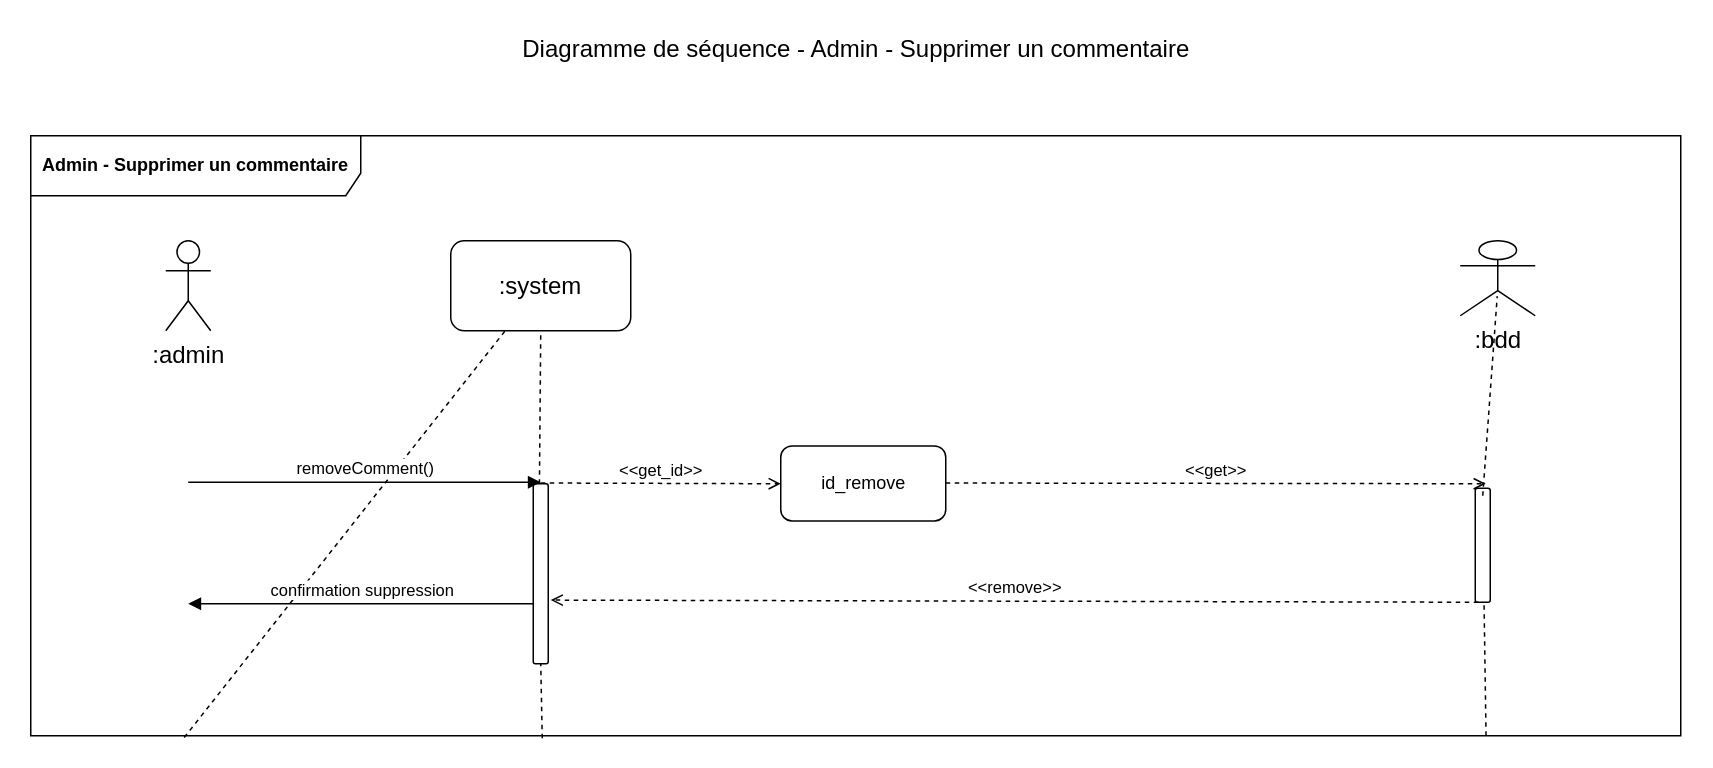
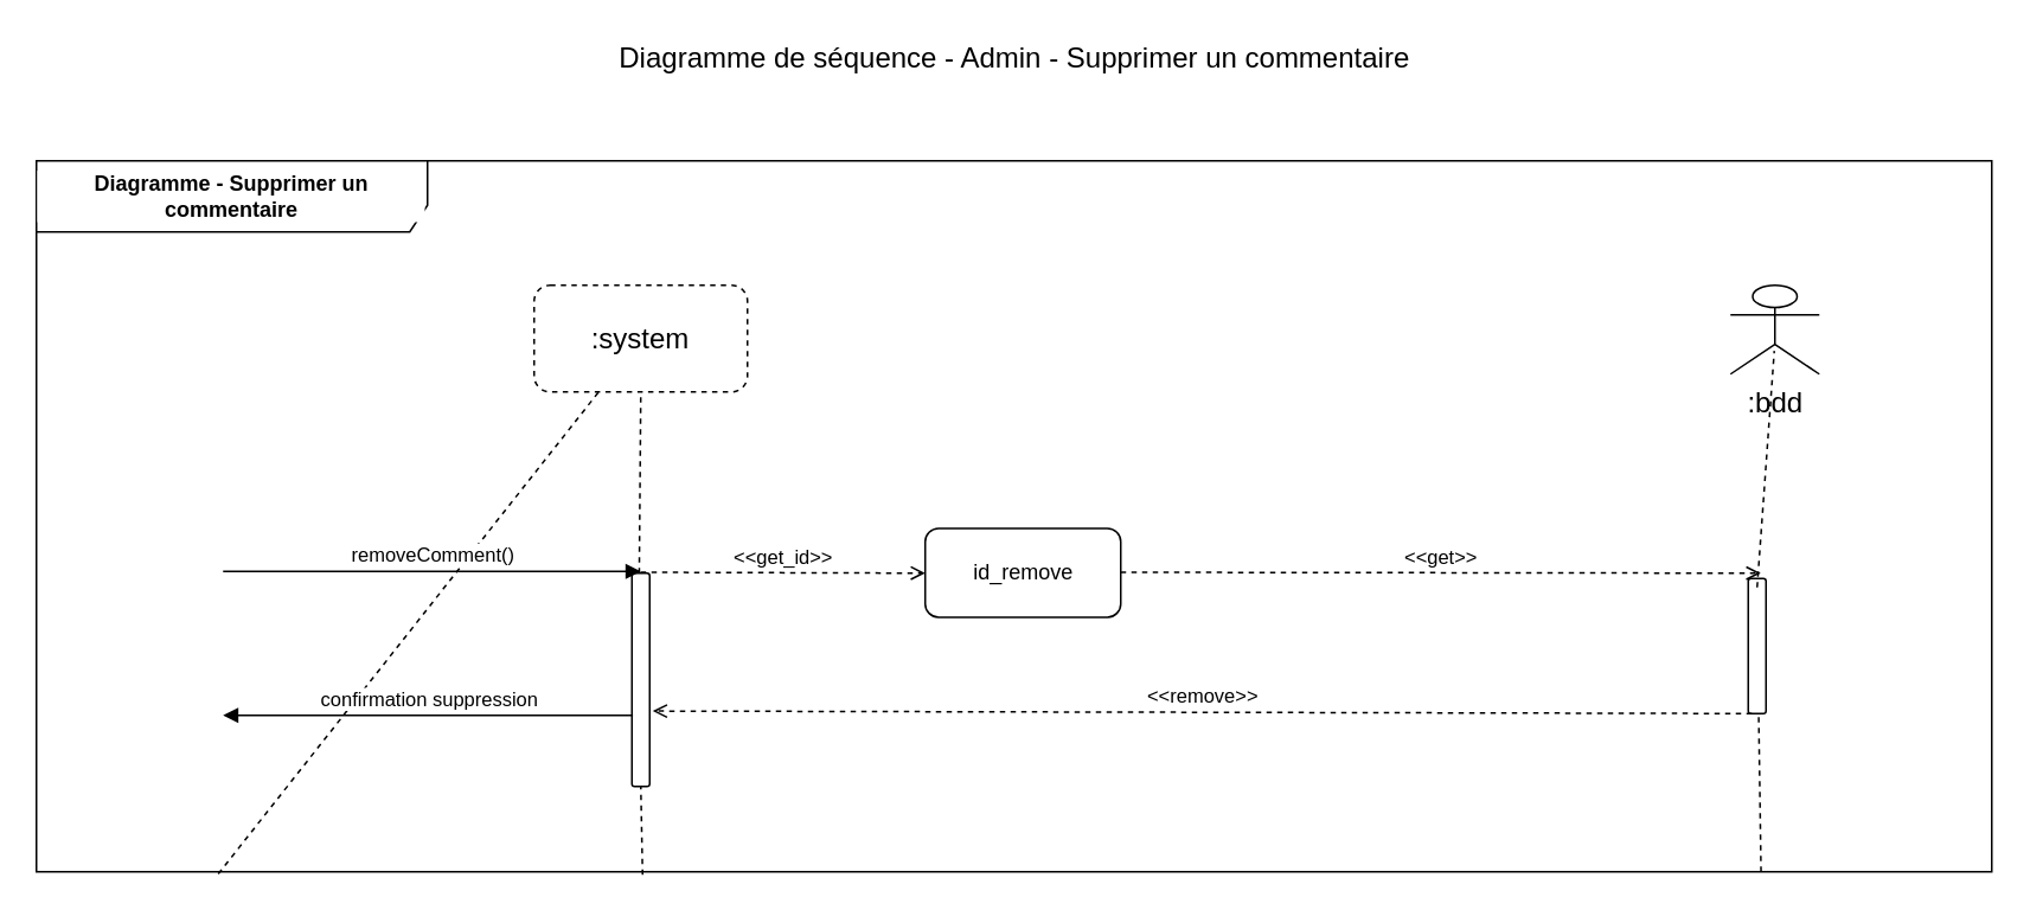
- <mxCell id="2" value="Admin - Supprimer un commentaire" style="shape=umlFrame;whiteSpace=wrap;html=1;width=220;height=40;fontStyle=1;labelBackgroundColor=#ffffff;labelBorderColor=none;gradientColor=none;swimlaneFillColor=none;shadow=0;strokeColor=#000000;" vertex="1" parent="1"><mxGeometry x="20" y="90" width="1100" height="400" as="geometry" /></mxCell>
+ <mxCell id="2" value="Diagramme - Supprimer un commentaire" style="shape=umlFrame;whiteSpace=wrap;html=1;width=220;height=40;fontStyle=1;labelBackgroundColor=#ffffff;labelBorderColor=none;gradientColor=none;swimlaneFillColor=none;shadow=0;strokeColor=#000000;" vertex="1" parent="1"><mxGeometry x="20" y="90" width="1100" height="400" as="geometry" /></mxCell>
- <mxCell id="4" value=":admin" style="shape=umlActor;verticalLabelPosition=bottom;labelBackgroundColor=#ffffff;verticalAlign=top;html=1;shadow=0;strokeColor=#000000;gradientColor=none;fontSize=16;align=center;" vertex="1" parent="1"><mxGeometry x="110" y="160" width="30" height="60" as="geometry" /></mxCell>
- <mxCell id="5" value=":system" style="rounded=1;whiteSpace=wrap;html=1;shadow=0;labelBackgroundColor=#ffffff;strokeColor=#000000;gradientColor=none;fontSize=16;align=center;" vertex="1" parent="1"><mxGeometry x="300" y="160" width="120" height="60" as="geometry" /></mxCell>
+ <mxCell id="5" value=":system" style="rounded=1;whiteSpace=wrap;html=1;shadow=0;labelBackgroundColor=#ffffff;strokeColor=#000000;gradientColor=none;fontSize=16;align=center;dashed=1;" vertex="1" parent="1"><mxGeometry x="300" y="160" width="120" height="60" as="geometry" /></mxCell>
